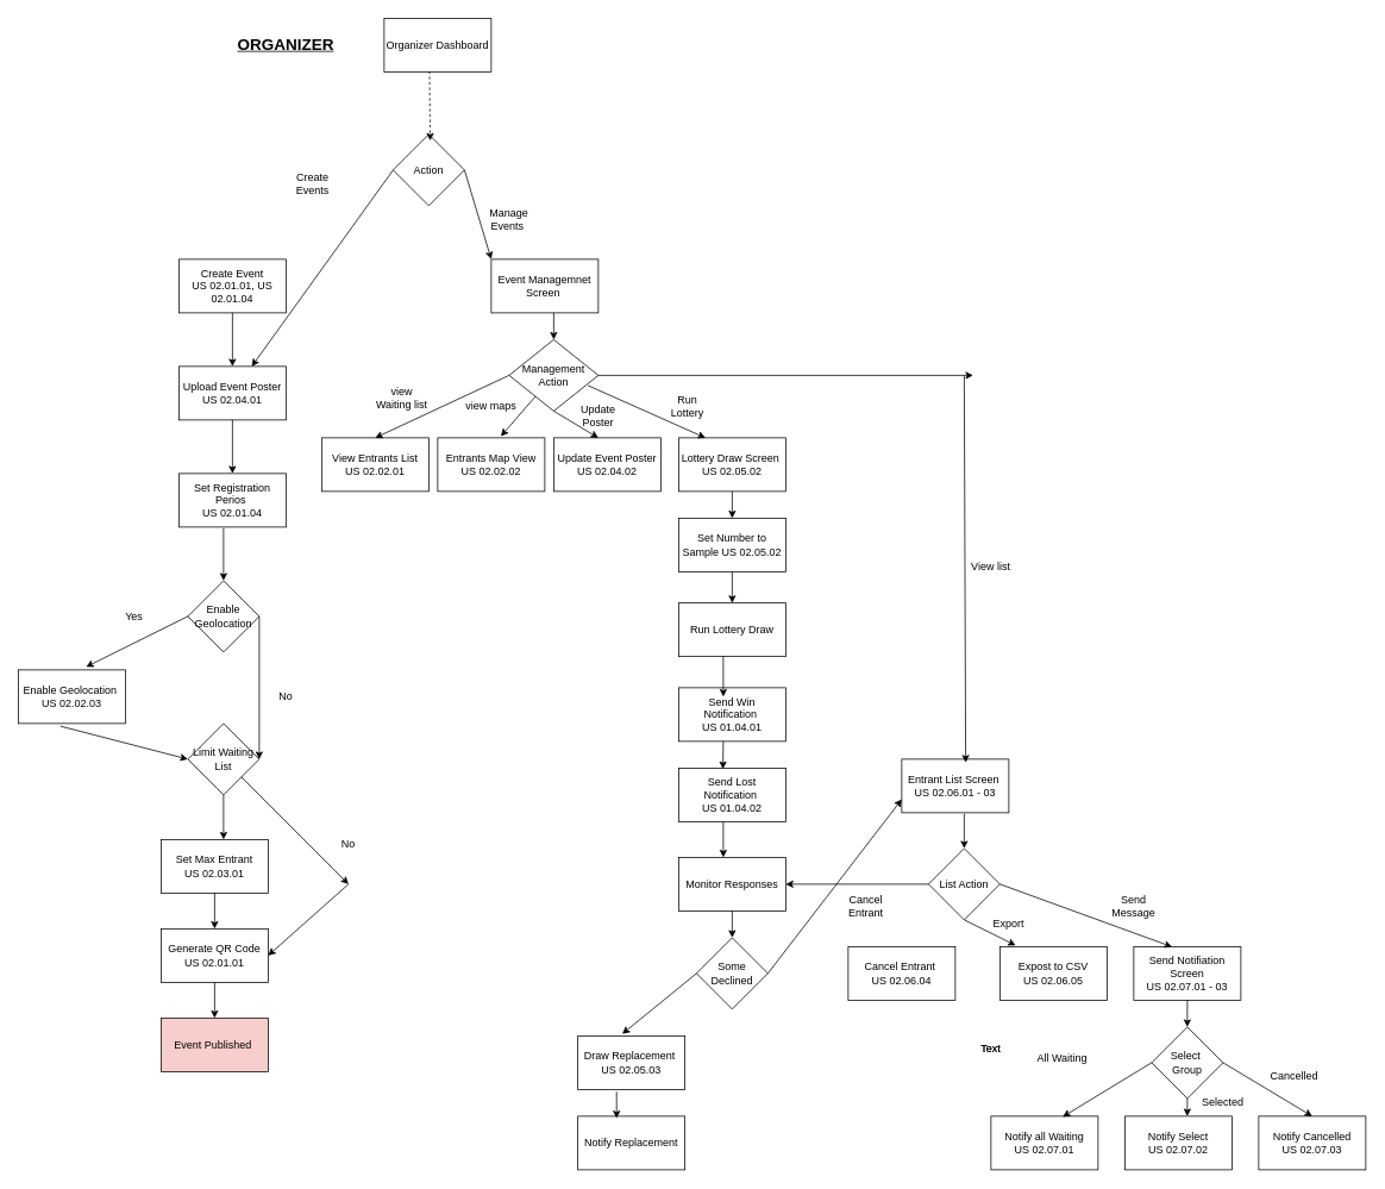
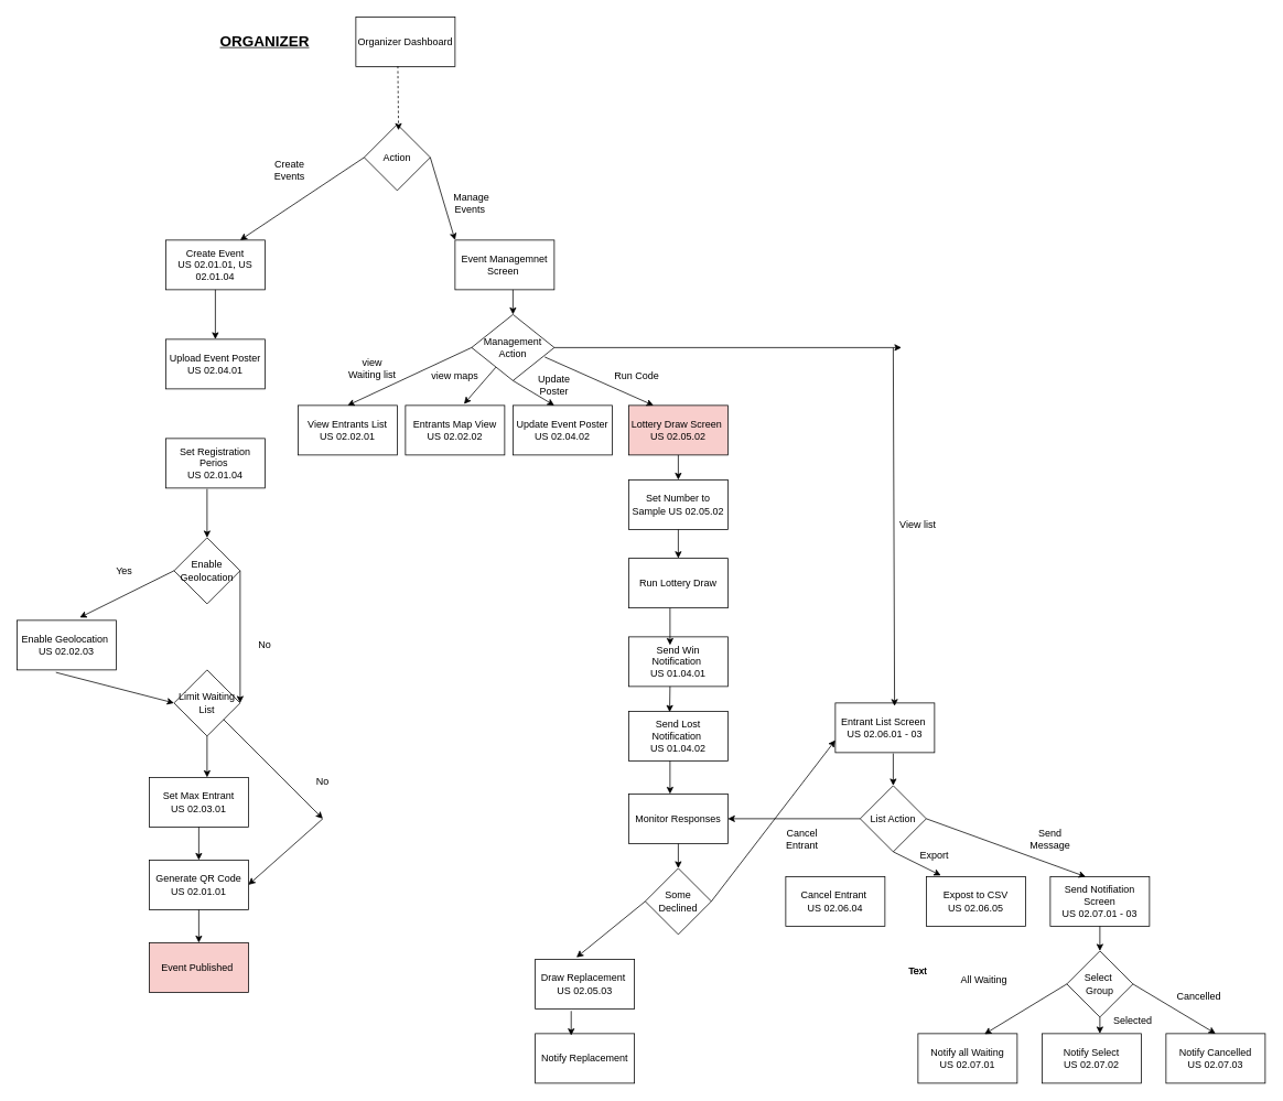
- <mxCell id="13" value="" style="endArrow=classic;html=1;rounded=0;exitX=0;exitY=0.5;exitDx=0;exitDy=0;" parent="1" source="12" target="4" edge="1"><mxGeometry width="50" height="50" relative="1" as="geometry"><mxPoint x="430" y="189.5" as="sourcePoint" /><mxPoint x="300" y="189.5" as="targetPoint" /></mxGeometry></mxCell>
+ <mxCell id="13" value="" style="endArrow=classic;html=1;rounded=0;exitX=0;exitY=0.5;exitDx=0;exitDy=0;entryX=0.75;entryY=0;entryDx=0;entryDy=0;" parent="1" source="12" target="3" edge="1"><mxGeometry width="50" height="50" relative="1" as="geometry"><mxPoint x="430" y="189.5" as="sourcePoint" /><mxPoint x="300" y="189.5" as="targetPoint" /></mxGeometry></mxCell>
- <mxCell id="75" value="Run Lottery" style="text;html=1;align=center;verticalAlign=middle;whiteSpace=wrap;rounded=0;" parent="1" vertex="1"><mxGeometry x="740" y="440" width="60" height="30" as="geometry" /></mxCell>
+ <mxCell id="75" value="Run Code" style="text;html=1;align=center;verticalAlign=middle;whiteSpace=wrap;rounded=0;" parent="1" vertex="1"><mxGeometry x="740" y="440" width="60" height="30" as="geometry" /></mxCell>
- <mxCell id="14" value="" style="endArrow=classic;html=1;rounded=0;exitX=0.5;exitY=1;exitDx=0;exitDy=0;entryX=0.5;entryY=0;entryDx=0;entryDy=0;" parent="1" source="4" target="5" edge="1"><mxGeometry width="50" height="50" relative="1" as="geometry"><mxPoint x="420" y="700" as="sourcePoint" /><mxPoint x="470" y="650" as="targetPoint" /></mxGeometry></mxCell>
- <mxCell id="35" value="Lottery Draw Screen&amp;nbsp;&lt;div&gt;US 02.05.02&lt;/div&gt;" style="rounded=0;whiteSpace=wrap;html=1;" parent="1" vertex="1"><mxGeometry x="760" y="490" width="120" height="60" as="geometry" /></mxCell>
+ <mxCell id="35" value="Lottery Draw Screen&amp;nbsp;&lt;div&gt;US 02.05.02&lt;/div&gt;" style="rounded=0;whiteSpace=wrap;html=1;fillColor=#f8cecc;" parent="1" vertex="1"><mxGeometry x="760" y="490" width="120" height="60" as="geometry" /></mxCell>
